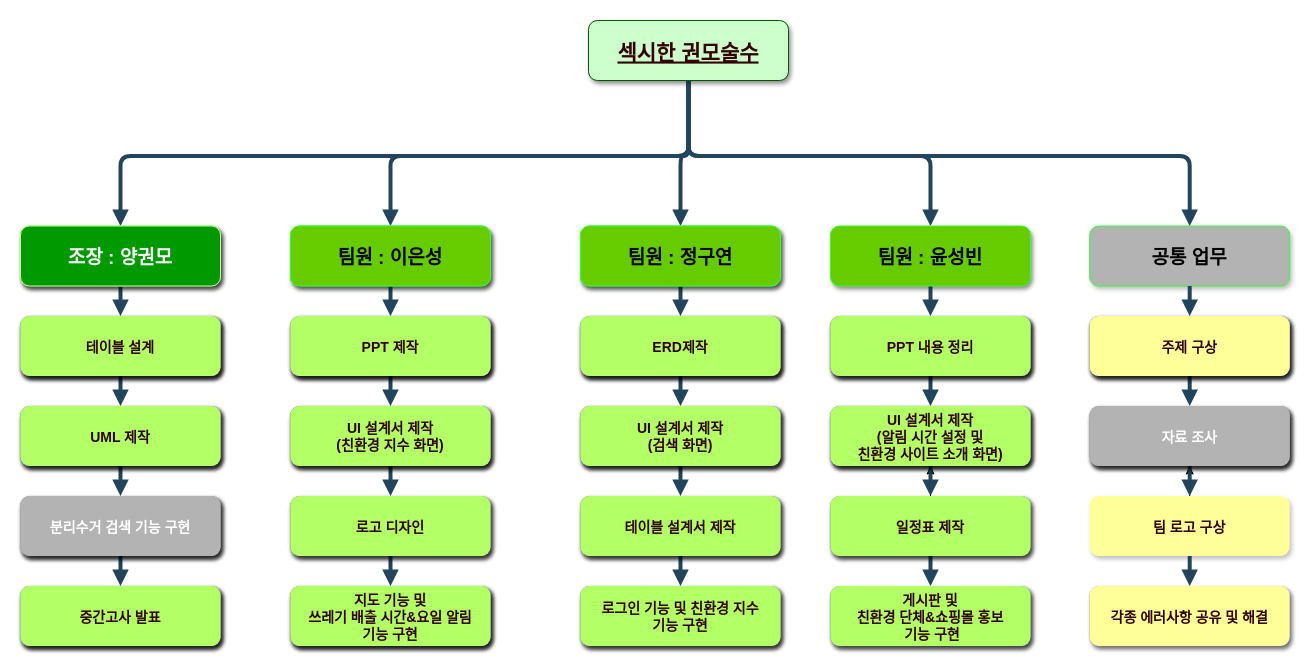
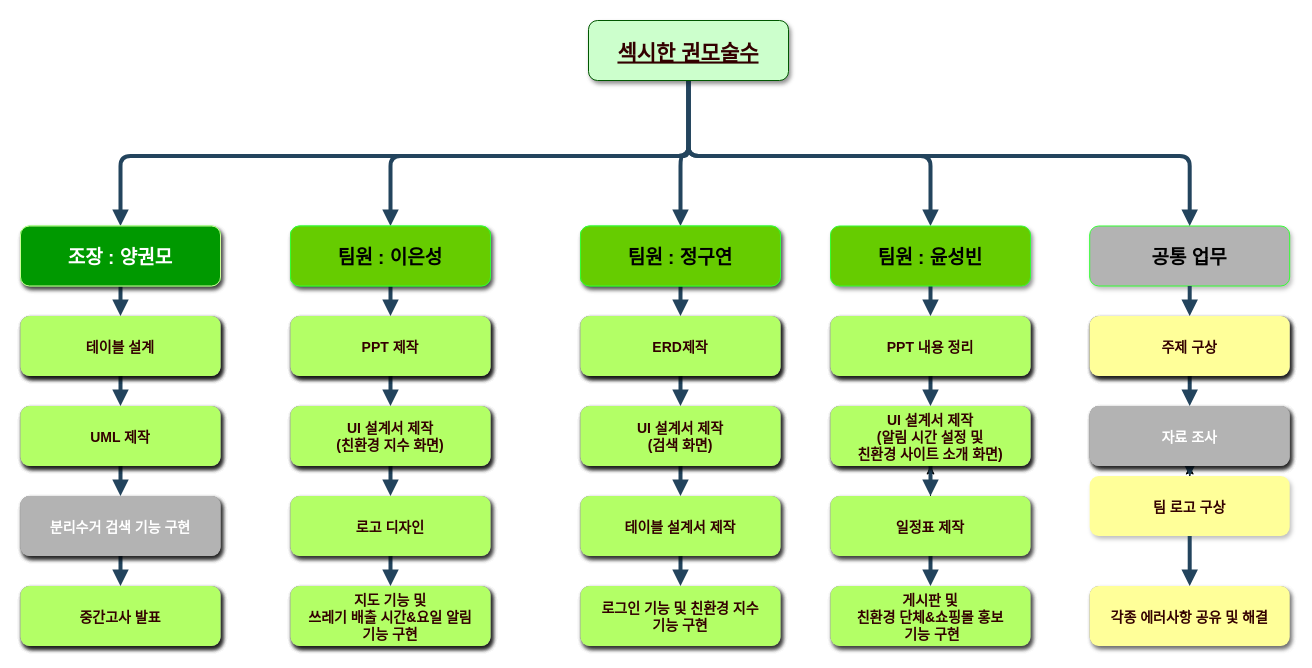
- <mxCell id="48" value="팀 로고 구상" style="rounded=1;fillColor=#FFFF99;strokeColor=none;shadow=1;gradientColor=none;fontStyle=1;fontColor=#330000;fontSize=14;" parent="1" vertex="1"><mxGeometry x="1089.2" y="495.5" width="200" height="60" as="geometry" /></mxCell>
+ <mxCell id="48" value="팀 로고 구상" style="rounded=1;fillColor=#FFFF99;strokeColor=none;shadow=1;gradientColor=none;fontStyle=1;fontColor=#330000;fontSize=14;" parent="1" vertex="1"><mxGeometry x="1089.2" y="475.5" width="200" height="60" as="geometry" /></mxCell>
